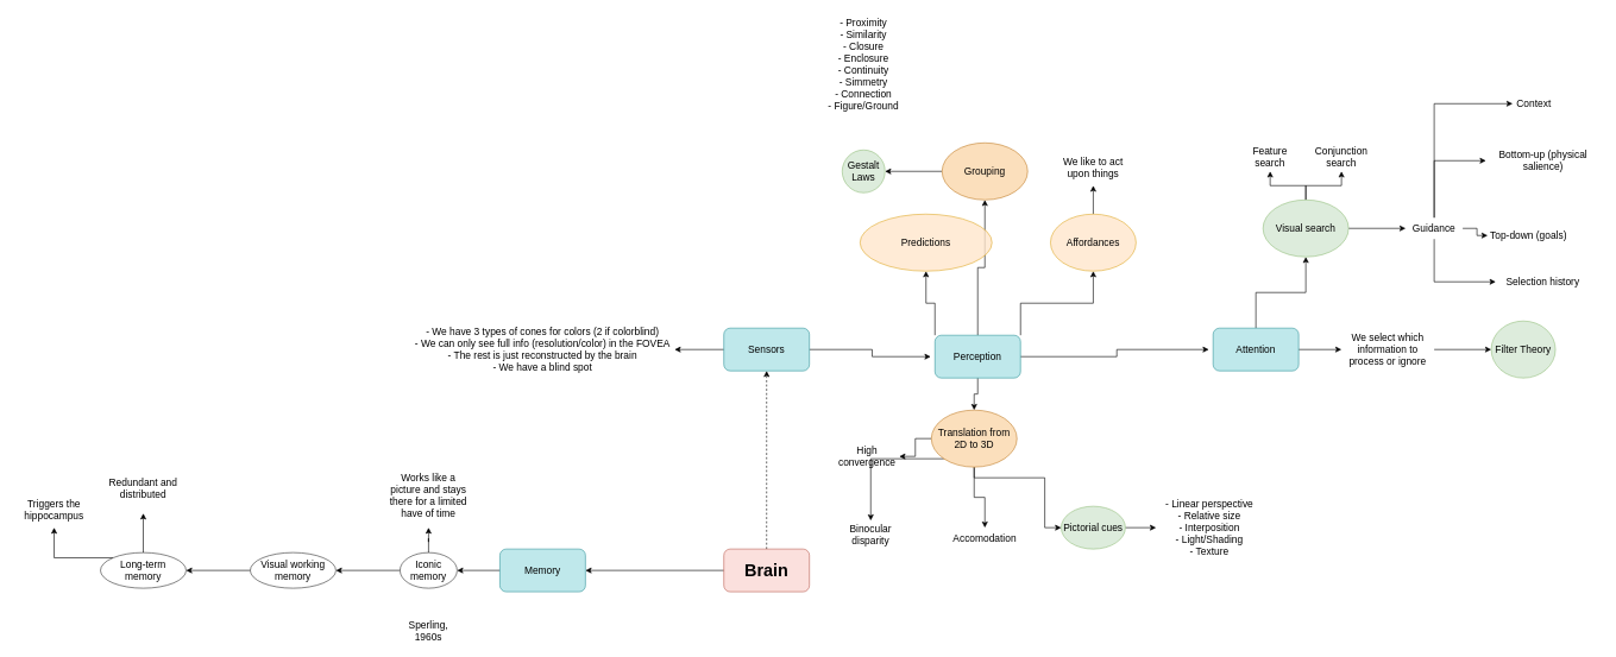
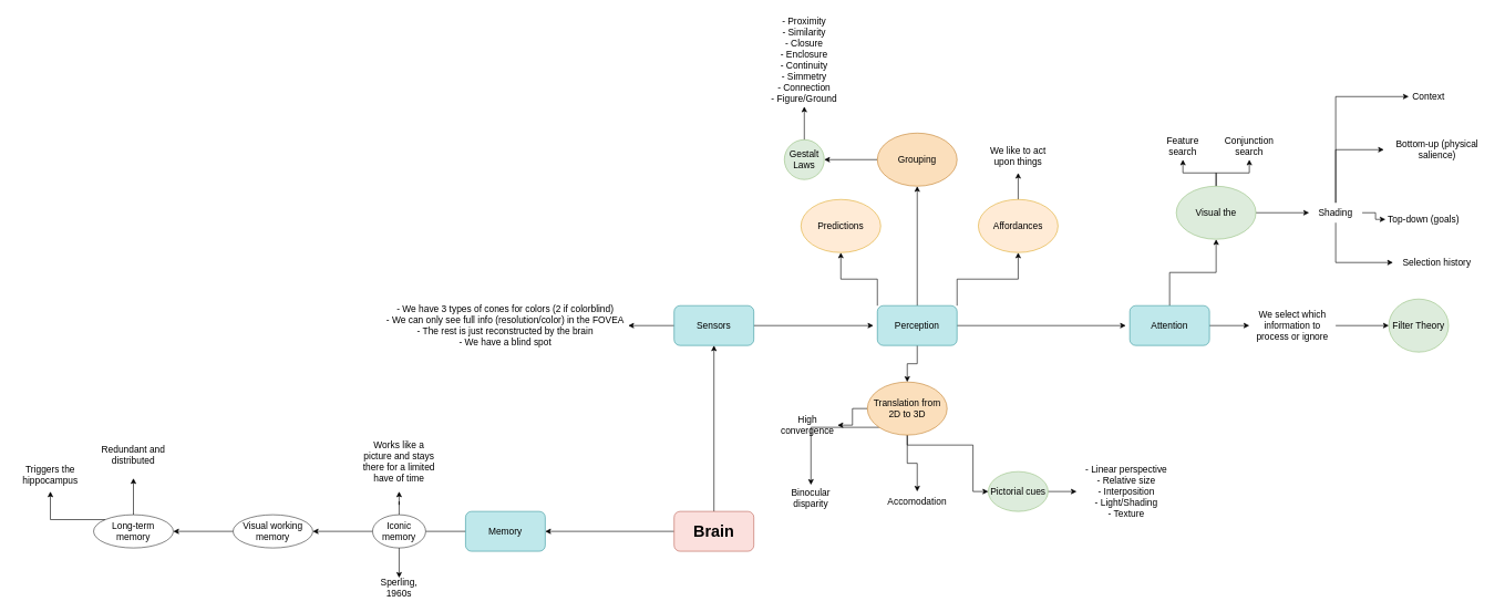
+ <mxCell id="33" style="edgeStyle=orthogonalEdgeStyle;rounded=0;orthogonalLoop=1;jettySize=auto;html=1;entryX=0.5;entryY=1;entryDx=0;entryDy=0;fontSize=14;targetPerimeterSpacing=6;" edge="1" parent="1" source="34" target="35"><mxGeometry relative="1" as="geometry" /></mxCell>
- <mxCell id="46" value="Visual search" style="ellipse;whiteSpace=wrap;html=1;fontSize=14;opacity=80;fillColor=#d5e8d4;strokeColor=#82b366;" vertex="1" parent="1"><mxGeometry x="1770" y="280" width="120" height="80" as="geometry" /></mxCell>
+ <mxCell id="46" value="Visual the" style="ellipse;whiteSpace=wrap;html=1;fontSize=14;opacity=80;fillColor=#d5e8d4;strokeColor=#82b366;" vertex="1" parent="1"><mxGeometry x="1770" y="280" width="120" height="80" as="geometry" /></mxCell>
- <mxCell id="53" value="Guidance" style="text;html=1;strokeColor=none;fillColor=none;align=center;verticalAlign=middle;whiteSpace=wrap;rounded=0;fontSize=14;opacity=80;" vertex="1" parent="1"><mxGeometry x="1970" y="305" width="80" height="30" as="geometry" /></mxCell>
+ <mxCell id="53" value="Shading" style="text;html=1;strokeColor=none;fillColor=none;align=center;verticalAlign=middle;whiteSpace=wrap;rounded=0;fontSize=14;opacity=80;" vertex="1" parent="1"><mxGeometry x="1970" y="305" width="80" height="30" as="geometry" /></mxCell>
- <mxCell id="39" value="Predictions" style="ellipse;whiteSpace=wrap;html=1;fontSize=14;opacity=80;fillColor=#ffe6cc;strokeColor=#d79b00;" vertex="1" parent="1"><mxGeometry x="1205" y="300" width="185" height="80" as="geometry" /></mxCell>
+ <mxCell id="39" value="Predictions" style="ellipse;whiteSpace=wrap;html=1;fontSize=14;opacity=80;fillColor=#ffe6cc;strokeColor=#d79b00;" vertex="1" parent="1"><mxGeometry x="1205" y="300" width="120" height="80" as="geometry" /></mxCell>
- <mxCell id="13" value="Perception" style="rounded=1;whiteSpace=wrap;html=1;fontSize=14;opacity=80;fillColor=#b0e3e6;strokeColor=#0e8088;" vertex="1" parent="1"><mxGeometry x="1310" y="470" width="120" height="60" as="geometry" /></mxCell>
+ <mxCell id="13" value="Perception" style="rounded=1;whiteSpace=wrap;html=1;fontSize=14;opacity=80;fillColor=#b0e3e6;strokeColor=#0e8088;" vertex="1" parent="1"><mxGeometry x="1320" y="460" width="120" height="60" as="geometry" /></mxCell>
- <mxCell id="2" style="edgeStyle=orthogonalEdgeStyle;rounded=0;orthogonalLoop=1;jettySize=auto;html=1;entryX=0.5;entryY=1;entryDx=0;entryDy=0;fontSize=14;targetPerimeterSpacing=6;dashed=1;" edge="1" parent="1" source="4" target="7"><mxGeometry relative="1" as="geometry" /></mxCell>
+ <mxCell id="2" style="edgeStyle=orthogonalEdgeStyle;rounded=0;orthogonalLoop=1;jettySize=auto;html=1;entryX=0.5;entryY=1;entryDx=0;entryDy=0;fontSize=14;targetPerimeterSpacing=6;" edge="1" parent="1" source="4" target="7"><mxGeometry relative="1" as="geometry" /></mxCell>
- <mxCell id="14" style="edgeStyle=orthogonalEdgeStyle;rounded=0;orthogonalLoop=1;jettySize=auto;html=1;fontSize=14;targetPerimeterSpacing=6;entryX=1;entryY=0.5;entryDx=0;entryDy=0;" edge="1" parent="1" source="15" target="61"><mxGeometry relative="1" as="geometry"><mxPoint x="640" y="800" as="targetPoint" /></mxGeometry></mxCell>
+ <mxCell id="14" style="edgeStyle=orthogonalEdgeStyle;rounded=0;orthogonalLoop=1;jettySize=auto;html=1;fontSize=14;targetPerimeterSpacing=6;entryX=1;entryY=0.5;entryDx=0;entryDy=0;endArrow=none;" edge="1" parent="1" source="15" target="61"><mxGeometry relative="1" as="geometry"><mxPoint x="640" y="800" as="targetPoint" /></mxGeometry></mxCell>
+ <mxCell id="60" style="edgeStyle=orthogonalEdgeStyle;rounded=0;orthogonalLoop=1;jettySize=auto;html=1;entryX=0.5;entryY=0;entryDx=0;entryDy=0;fontSize=14;targetPerimeterSpacing=6;" edge="1" parent="1" source="61" target="70"><mxGeometry relative="1" as="geometry" /></mxCell>
